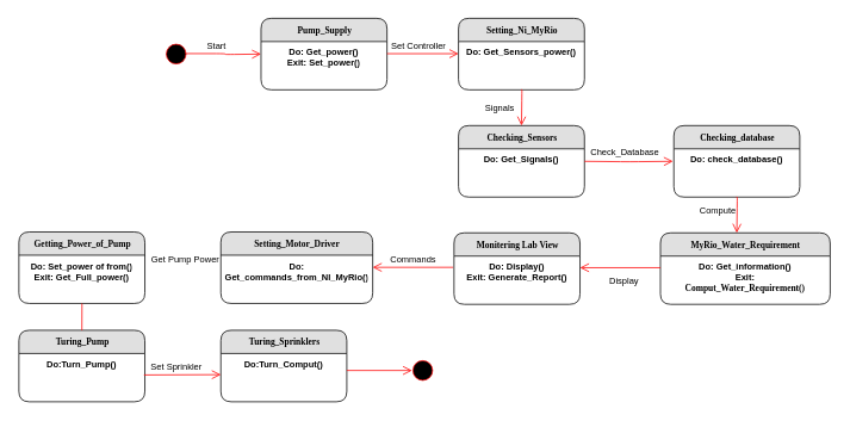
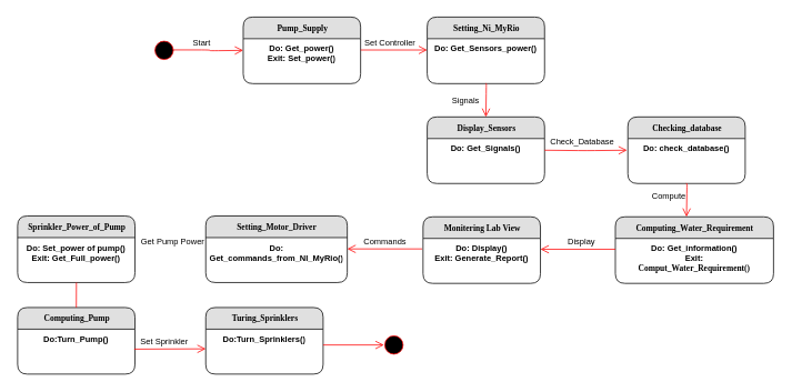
- <mxCell id="6" value="Checking_Sensors" style="swimlane;html=1;fontStyle=1;childLayout=stackLayout;horizontal=1;startSize=26;fillColor=#e0e0e0;horizontalStack=0;resizeParent=1;resizeLast=0;collapsible=1;marginBottom=0;swimlaneFillColor=#ffffff;align=center;rounded=1;shadow=0;comic=0;labelBackgroundColor=none;strokeWidth=1;fontFamily=Verdana;fontSize=10;" vertex="1" parent="1"><mxGeometry x="512" y="140" width="141" height="80" as="geometry"><mxRectangle x="630" y="250" width="160" height="26" as="alternateBounds" /></mxGeometry></mxCell>
+ <mxCell id="6" value="Display_Sensors" style="swimlane;html=1;fontStyle=1;childLayout=stackLayout;horizontal=1;startSize=26;fillColor=#e0e0e0;horizontalStack=0;resizeParent=1;resizeLast=0;collapsible=1;marginBottom=0;swimlaneFillColor=#ffffff;align=center;rounded=1;shadow=0;comic=0;labelBackgroundColor=none;strokeWidth=1;fontFamily=Verdana;fontSize=10;" vertex="1" parent="1"><mxGeometry x="512" y="140" width="141" height="80" as="geometry"><mxRectangle x="630" y="250" width="160" height="26" as="alternateBounds" /></mxGeometry></mxCell>
- <mxCell id="14" value="Getting_Power_of_Pump" style="swimlane;html=1;fontStyle=1;childLayout=stackLayout;horizontal=1;startSize=26;fillColor=#e0e0e0;horizontalStack=0;resizeParent=1;resizeLast=0;collapsible=1;marginBottom=0;swimlaneFillColor=#ffffff;align=center;rounded=1;shadow=0;comic=0;labelBackgroundColor=none;strokeWidth=1;fontFamily=Verdana;fontSize=10;" vertex="1" parent="1"><mxGeometry x="20" y="259" width="141" height="80" as="geometry" /></mxCell>
+ <mxCell id="14" value="Sprinkler_Power_of_Pump" style="swimlane;html=1;fontStyle=1;childLayout=stackLayout;horizontal=1;startSize=26;fillColor=#e0e0e0;horizontalStack=0;resizeParent=1;resizeLast=0;collapsible=1;marginBottom=0;swimlaneFillColor=#ffffff;align=center;rounded=1;shadow=0;comic=0;labelBackgroundColor=none;strokeWidth=1;fontFamily=Verdana;fontSize=10;" vertex="1" parent="1"><mxGeometry x="20" y="259" width="141" height="80" as="geometry" /></mxCell>
- <mxCell id="8" value="&lt;span style=&quot;font-size: 10px;&quot;&gt;MyRio_Water_Requirement&lt;/span&gt;" style="swimlane;html=1;fontStyle=1;childLayout=stackLayout;horizontal=1;startSize=26;fillColor=#e0e0e0;horizontalStack=0;resizeParent=1;resizeLast=0;collapsible=1;marginBottom=0;swimlaneFillColor=#ffffff;align=center;rounded=1;shadow=0;comic=0;labelBackgroundColor=none;strokeWidth=1;fontFamily=Verdana;fontSize=10;" vertex="1" parent="1"><mxGeometry x="738" y="260" width="190" height="80" as="geometry"><mxRectangle x="788" y="400" width="200" height="26" as="alternateBounds" /></mxGeometry></mxCell>
+ <mxCell id="8" value="&lt;span style=&quot;font-size: 10px;&quot;&gt;Computing_Water_Requirement&lt;/span&gt;" style="swimlane;html=1;fontStyle=1;childLayout=stackLayout;horizontal=1;startSize=26;fillColor=#e0e0e0;horizontalStack=0;resizeParent=1;resizeLast=0;collapsible=1;marginBottom=0;swimlaneFillColor=#ffffff;align=center;rounded=1;shadow=0;comic=0;labelBackgroundColor=none;strokeWidth=1;fontFamily=Verdana;fontSize=10;" vertex="1" parent="1"><mxGeometry x="738" y="260" width="190" height="80" as="geometry"><mxRectangle x="788" y="400" width="200" height="26" as="alternateBounds" /></mxGeometry></mxCell>
- <mxCell id="15" value="Do: Set_power of from()&lt;br&gt;Exit: Get_Full_power()" style="text;html=1;strokeColor=none;fillColor=none;spacingLeft=4;spacingRight=4;whiteSpace=wrap;overflow=hidden;rotatable=0;points=[[0,0.5],[1,0.5]];portConstraint=eastwest;align=center;fontStyle=1;fontSize=10;" vertex="1" parent="14"><mxGeometry y="26" width="141" height="54" as="geometry" /></mxCell>
+ <mxCell id="15" value="Do: Set_power of pump()&lt;br&gt;Exit: Get_Full_power()" style="text;html=1;strokeColor=none;fillColor=none;spacingLeft=4;spacingRight=4;whiteSpace=wrap;overflow=hidden;rotatable=0;points=[[0,0.5],[1,0.5]];portConstraint=eastwest;align=center;fontStyle=1;fontSize=10;" vertex="1" parent="14"><mxGeometry y="26" width="141" height="54" as="geometry" /></mxCell>
- <mxCell id="42" value="Display" style="text;html=1;align=center;verticalAlign=middle;resizable=0;points=[];autosize=1;strokeColor=none;fillColor=none;fontSize=10;" vertex="1" parent="1"><mxGeometry x="672" y="303.56" width="50" height="20" as="geometry" /></mxCell>
+ <mxCell id="42" value="Display" style="text;html=1;align=center;verticalAlign=middle;resizable=0;points=[];autosize=1;strokeColor=none;fillColor=none;fontSize=10;" vertex="1" parent="1"><mxGeometry x="672" y="278.56" width="50" height="20" as="geometry" /></mxCell>
- <mxCell id="16" value="Turing_Pump" style="swimlane;html=1;fontStyle=1;childLayout=stackLayout;horizontal=1;startSize=26;fillColor=#e0e0e0;horizontalStack=0;resizeParent=1;resizeLast=0;collapsible=1;marginBottom=0;swimlaneFillColor=#ffffff;align=center;rounded=1;shadow=0;comic=0;labelBackgroundColor=none;strokeWidth=1;fontFamily=Verdana;fontSize=10;" vertex="1" parent="1"><mxGeometry x="20" y="369" width="141" height="80" as="geometry" /></mxCell>
+ <mxCell id="16" value="Computing_Pump" style="swimlane;html=1;fontStyle=1;childLayout=stackLayout;horizontal=1;startSize=26;fillColor=#e0e0e0;horizontalStack=0;resizeParent=1;resizeLast=0;collapsible=1;marginBottom=0;swimlaneFillColor=#ffffff;align=center;rounded=1;shadow=0;comic=0;labelBackgroundColor=none;strokeWidth=1;fontFamily=Verdana;fontSize=10;" vertex="1" parent="1"><mxGeometry x="20" y="369" width="141" height="80" as="geometry" /></mxCell>
- <mxCell id="19" value="Do:Turn_Comput()" style="text;html=1;strokeColor=none;fillColor=none;spacingLeft=4;spacingRight=4;whiteSpace=wrap;overflow=hidden;rotatable=0;points=[[0,0.5],[1,0.5]];portConstraint=eastwest;align=center;fontStyle=1;fontSize=10;" vertex="1" parent="18"><mxGeometry y="26" width="141" height="54" as="geometry" /></mxCell>
+ <mxCell id="19" value="Do:Turn_Sprinklers()" style="text;html=1;strokeColor=none;fillColor=none;spacingLeft=4;spacingRight=4;whiteSpace=wrap;overflow=hidden;rotatable=0;points=[[0,0.5],[1,0.5]];portConstraint=eastwest;align=center;fontStyle=1;fontSize=10;" vertex="1" parent="18"><mxGeometry y="26" width="141" height="54" as="geometry" /></mxCell>
